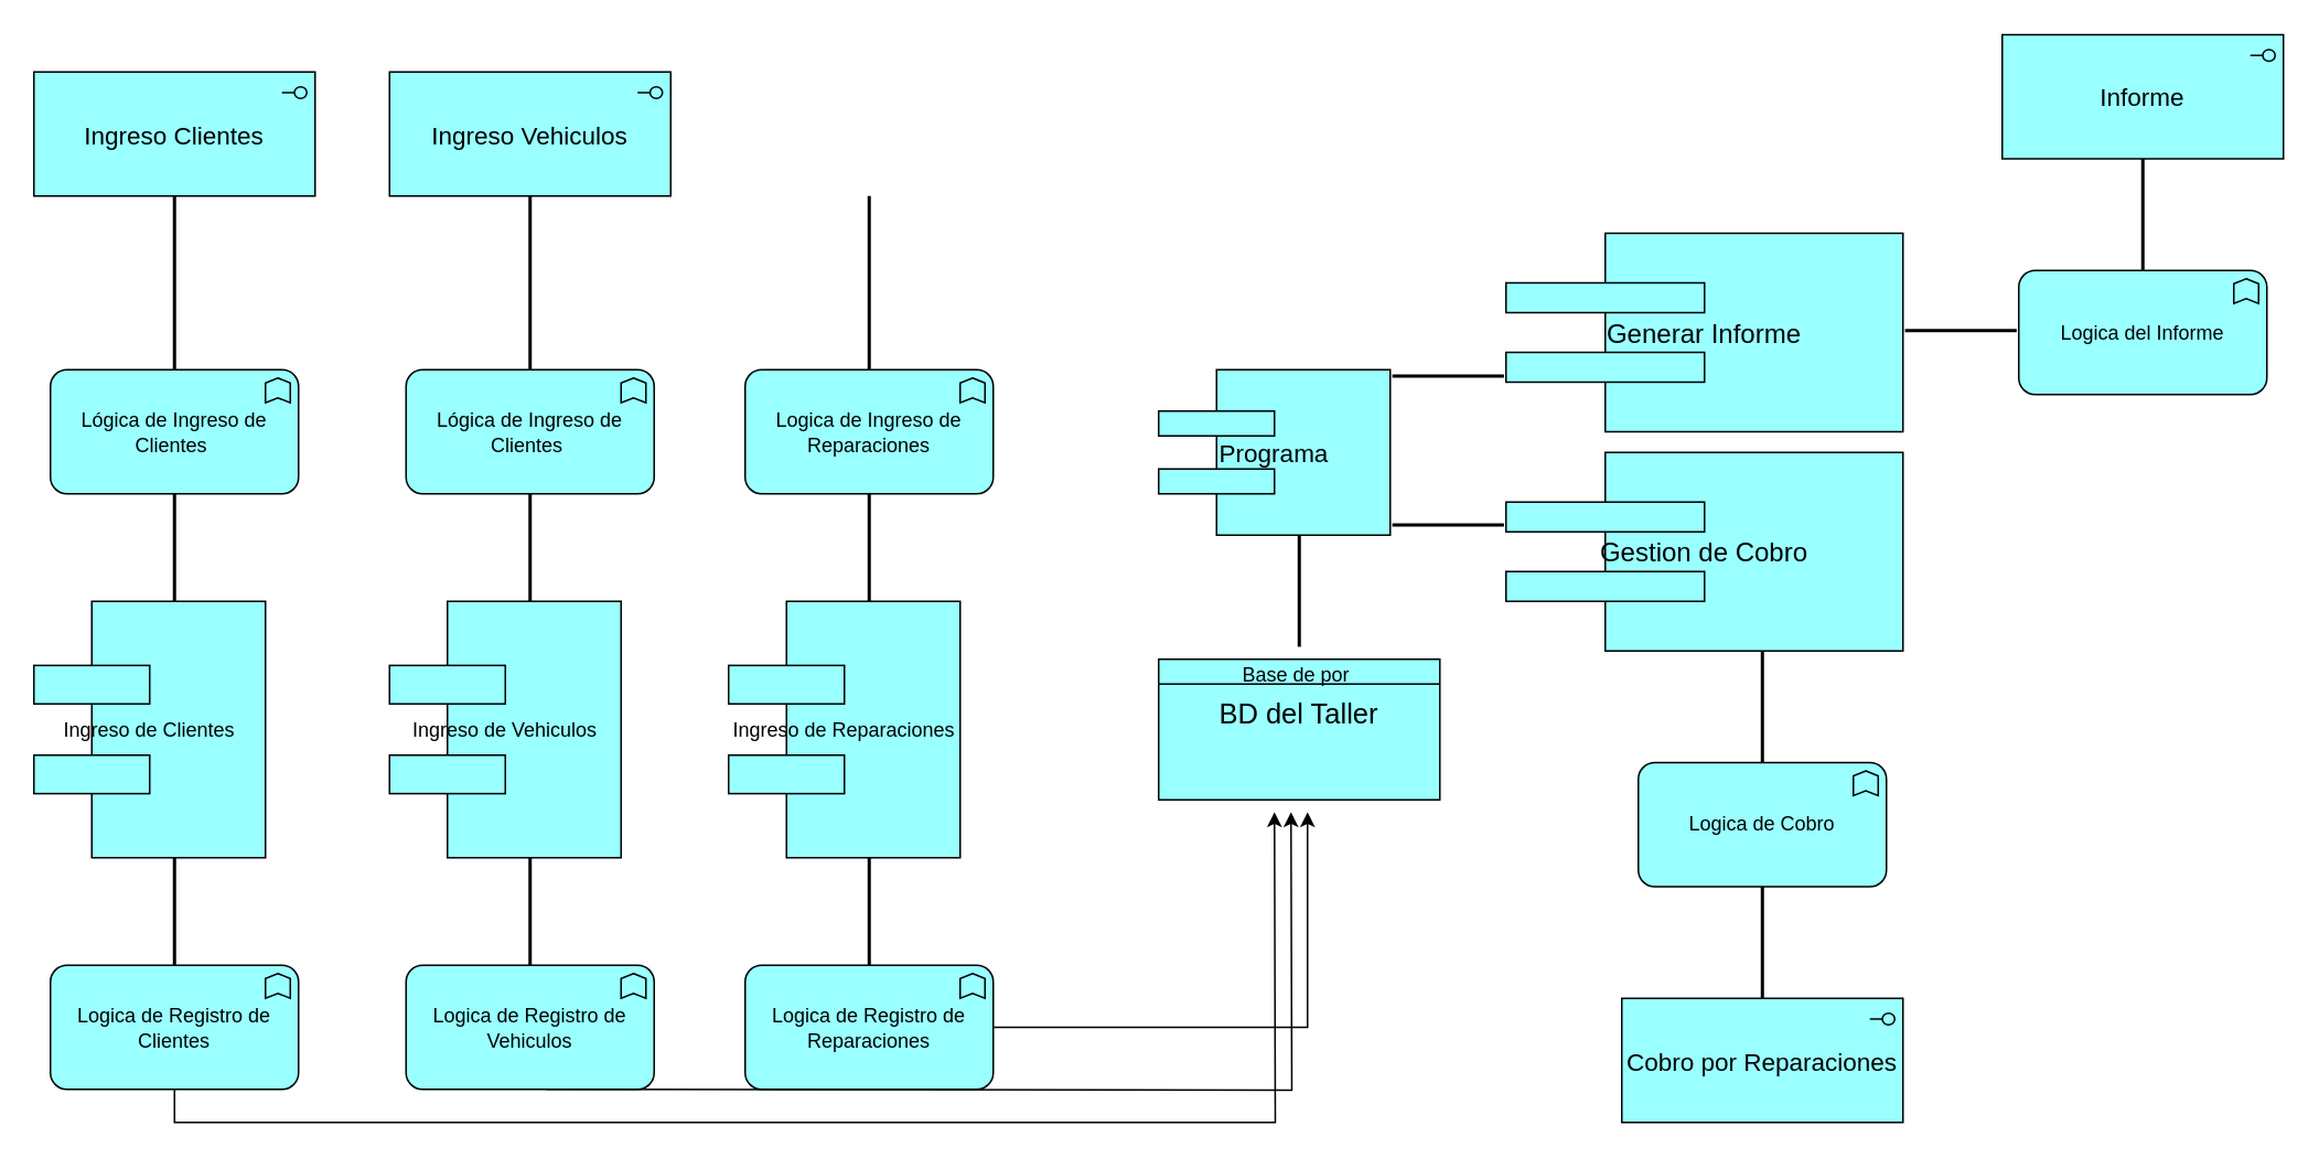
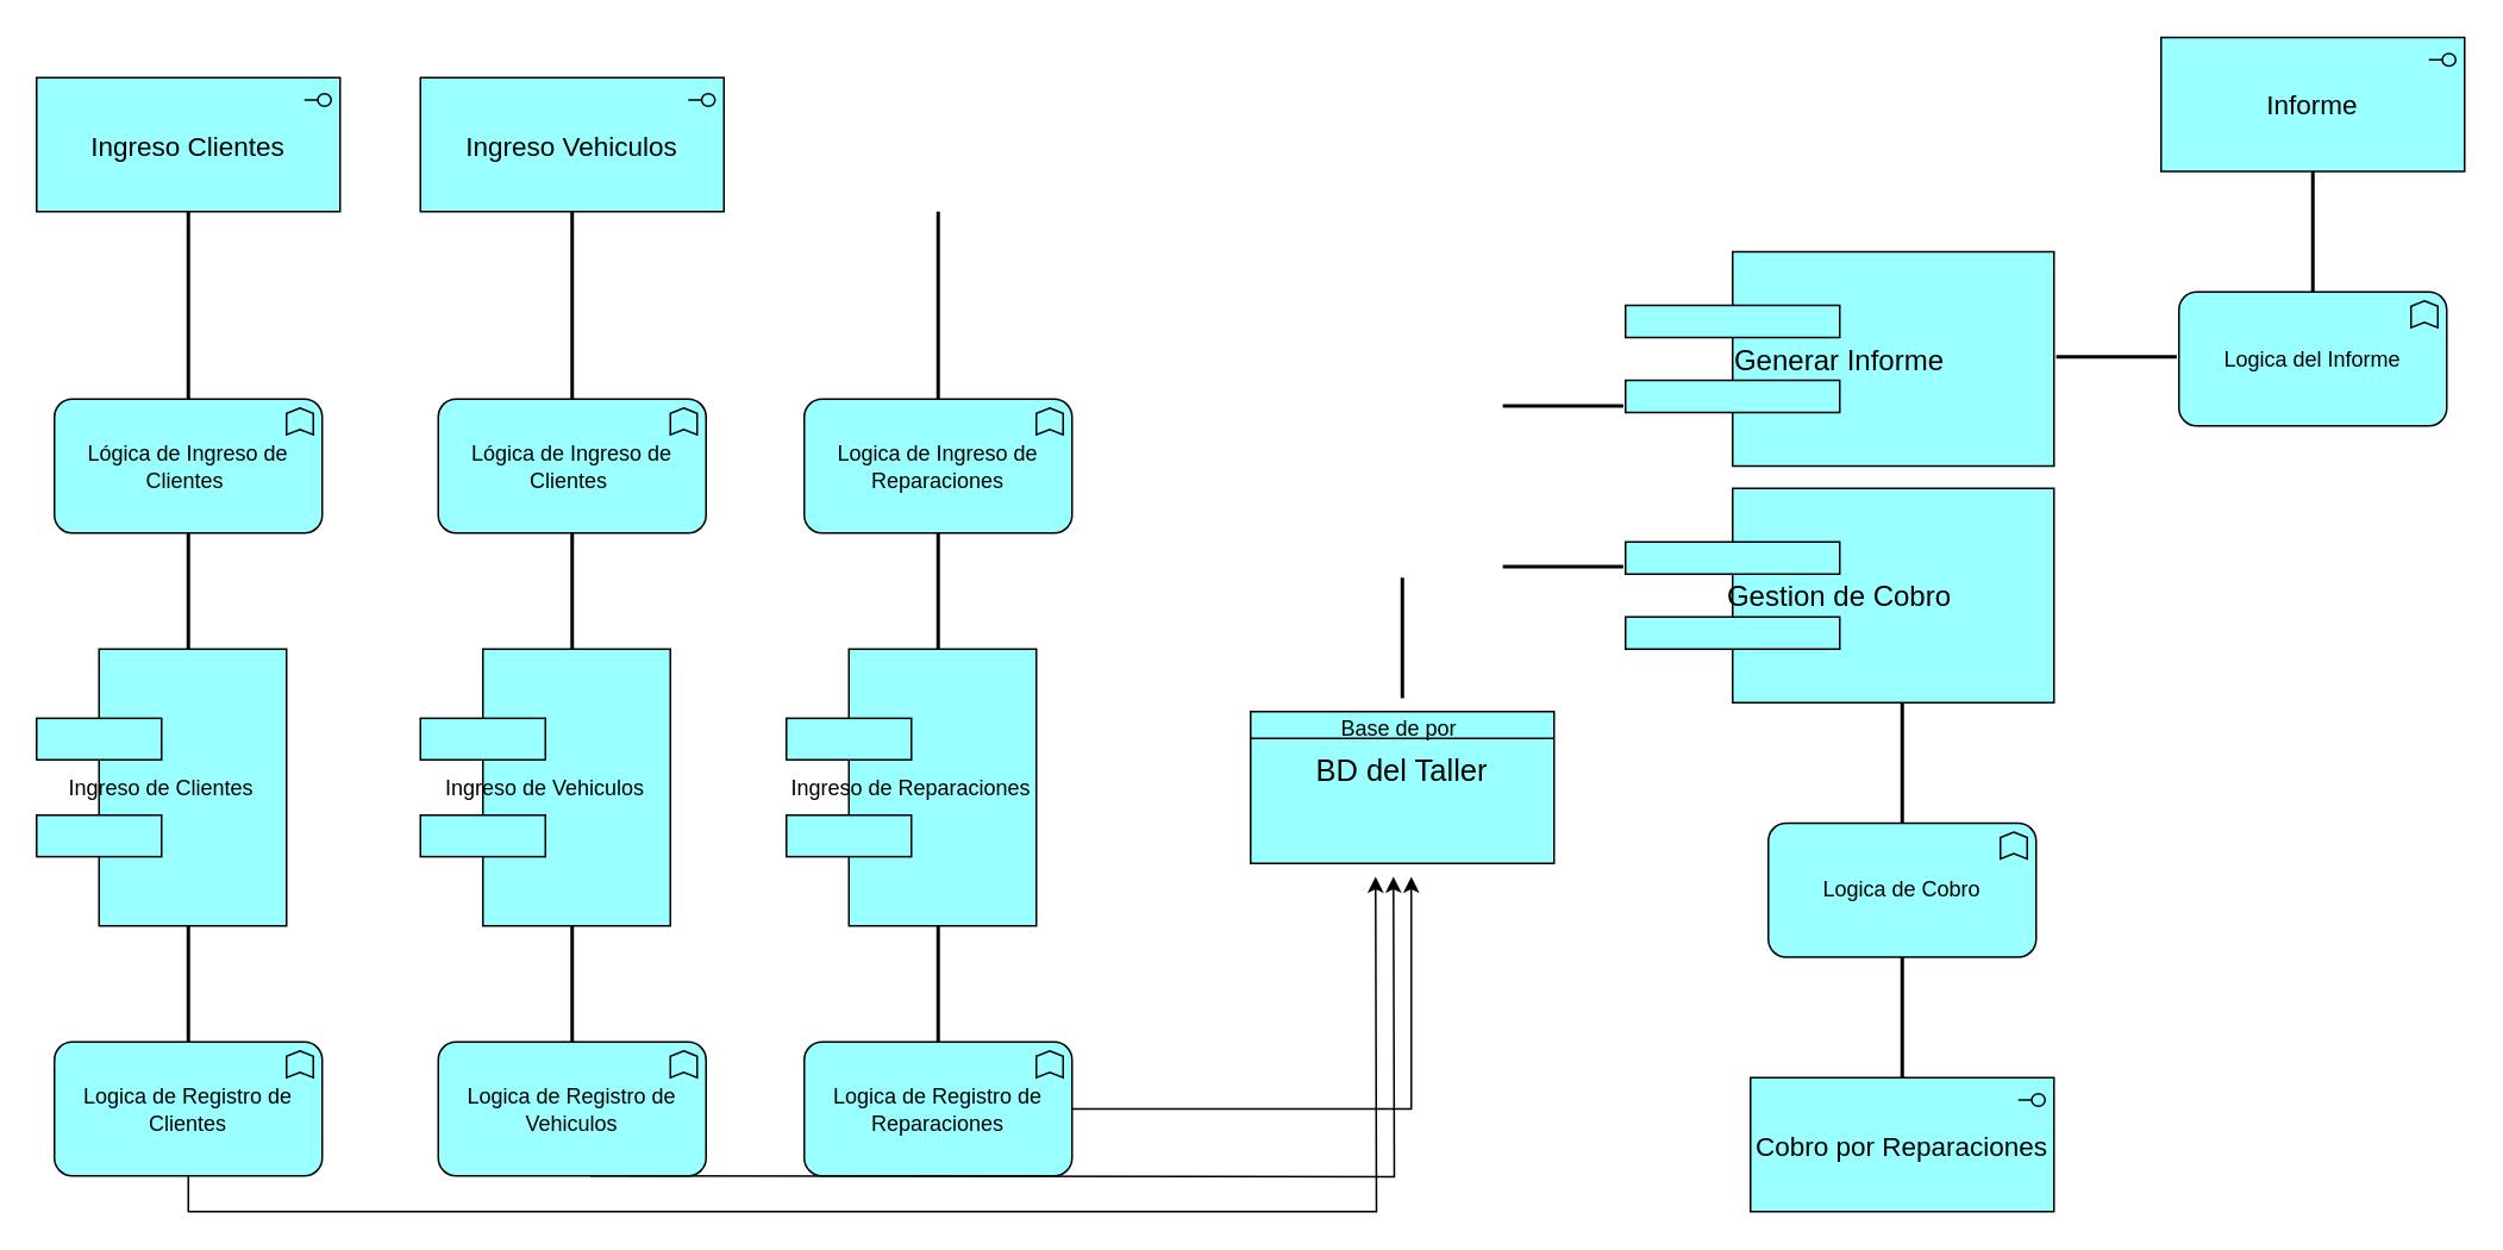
- <mxCell id="25" value="&lt;font style=&quot;font-size: 15px;&quot;&gt;Programa&lt;/font&gt;" style="html=1;outlineConnect=0;whiteSpace=wrap;fillColor=#99ffff;shape=mxgraph.archimate3.component;" vertex="1" parent="1"><mxGeometry x="700" y="223" width="140" height="100" as="geometry" /></mxCell>
